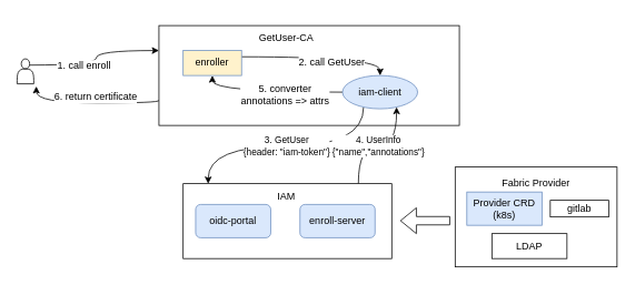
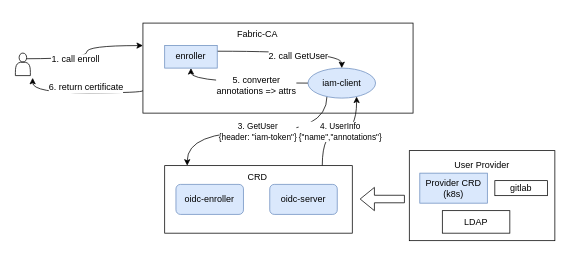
- <mxCell id="11" value="GetUser-CA" style="text;html=1;strokeColor=none;fillColor=none;align=center;verticalAlign=middle;whiteSpace=wrap;rounded=0;" parent="1" vertex="1"><mxGeometry x="257.5" y="20" width="170" height="50" as="geometry" /></mxCell>
+ <mxCell id="11" value="Fabric-CA" style="text;html=1;strokeColor=none;fillColor=none;align=center;verticalAlign=middle;whiteSpace=wrap;rounded=0;" parent="1" vertex="1"><mxGeometry x="257.5" y="20" width="170" height="50" as="geometry" /></mxCell>
- <mxCell id="26" value="enroller" style="rounded=1;whiteSpace=wrap;html=1;fontSize=12;arcSize=0;fillColor=#fff2cc;strokeColor=#6c8ebf;" parent="1" vertex="1"><mxGeometry x="219" y="60" width="70" height="30" as="geometry" /></mxCell>
+ <mxCell id="26" value="enroller" style="rounded=1;whiteSpace=wrap;html=1;fontSize=12;arcSize=0;fillColor=#dae8fc;strokeColor=#6c8ebf;" parent="1" vertex="1"><mxGeometry x="219" y="60" width="70" height="30" as="geometry" /></mxCell>
- <mxCell id="16" value="Fabric Provider" style="text;html=1;strokeColor=none;fillColor=none;align=center;verticalAlign=middle;whiteSpace=wrap;rounded=0;" parent="1" vertex="1"><mxGeometry x="579" y="210" width="126" height="20" as="geometry" /></mxCell>
+ <mxCell id="16" value="User Provider" style="text;html=1;strokeColor=none;fillColor=none;align=center;verticalAlign=middle;whiteSpace=wrap;rounded=0;" parent="1" vertex="1"><mxGeometry x="579" y="210" width="126" height="20" as="geometry" /></mxCell>
- <mxCell id="12" value="IAM" style="text;html=1;strokeColor=none;fillColor=none;align=center;verticalAlign=middle;whiteSpace=wrap;rounded=0;" parent="1" vertex="1"><mxGeometry x="257.5" y="210" width="170" height="50" as="geometry" /></mxCell>
+ <mxCell id="12" value="CRD" style="text;html=1;strokeColor=none;fillColor=none;align=center;verticalAlign=middle;whiteSpace=wrap;rounded=0;" parent="1" vertex="1"><mxGeometry x="257.5" y="210" width="170" height="50" as="geometry" /></mxCell>
- <mxCell id="19" value="oidc-portal" style="rounded=1;whiteSpace=wrap;html=1;fontSize=12;fillColor=#dae8fc;strokeColor=#6c8ebf;" parent="1" vertex="1"><mxGeometry x="234" y="245" width="90" height="40" as="geometry" /></mxCell>
+ <mxCell id="19" value="oidc-enroller" style="rounded=1;whiteSpace=wrap;html=1;fontSize=12;fillColor=#dae8fc;strokeColor=#6c8ebf;" parent="1" vertex="1"><mxGeometry x="234" y="245" width="90" height="40" as="geometry" /></mxCell>
- <mxCell id="20" value="enroll-server" style="rounded=1;whiteSpace=wrap;html=1;fontSize=12;fillColor=#dae8fc;strokeColor=#6c8ebf;" parent="1" vertex="1"><mxGeometry x="359" y="245" width="90" height="40" as="geometry" /></mxCell>
+ <mxCell id="20" value="oidc-server" style="rounded=1;whiteSpace=wrap;html=1;fontSize=12;fillColor=#dae8fc;strokeColor=#6c8ebf;" parent="1" vertex="1"><mxGeometry x="359" y="245" width="90" height="40" as="geometry" /></mxCell>
